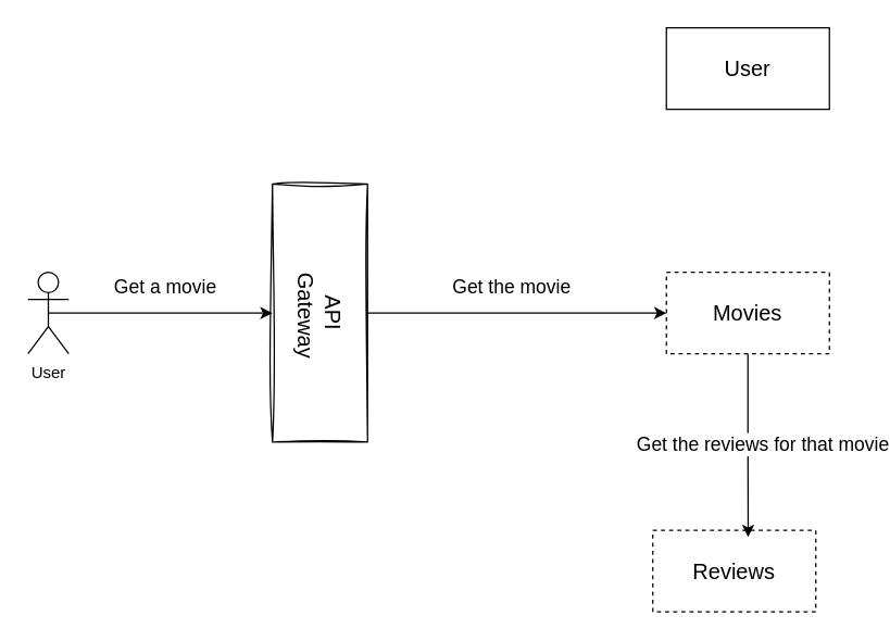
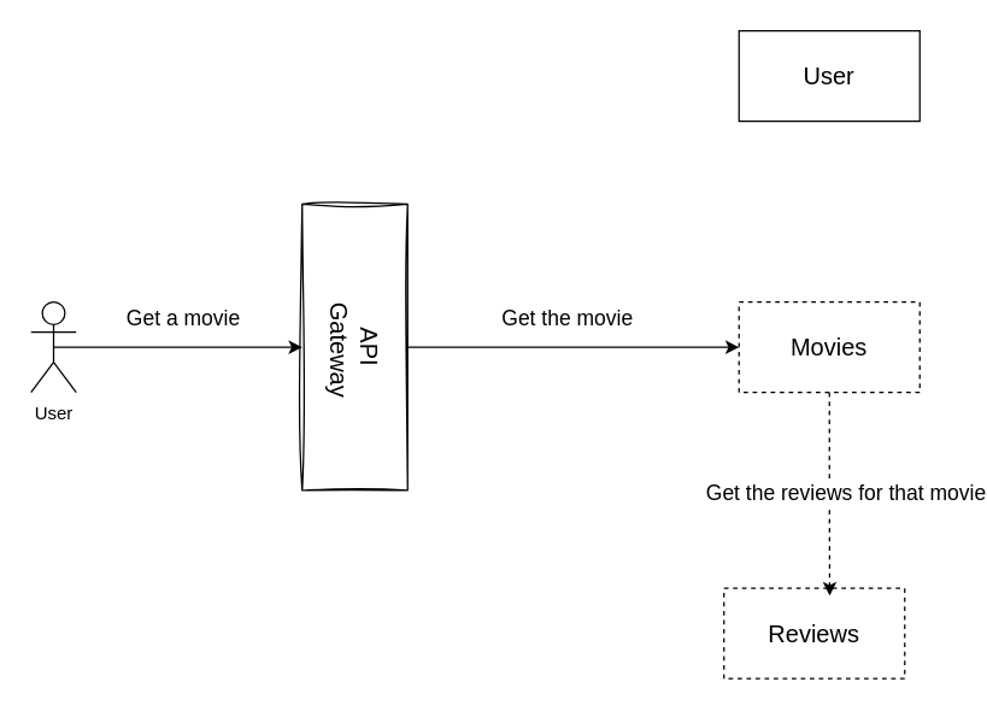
- <mxCell id="11" style="edgeStyle=orthogonalEdgeStyle;rounded=0;orthogonalLoop=1;jettySize=auto;html=1;exitX=0.5;exitY=1;exitDx=0;exitDy=0;entryX=0.585;entryY=0.083;entryDx=0;entryDy=0;entryPerimeter=0;" parent="1" source="4" target="3" edge="1"><mxGeometry relative="1" as="geometry" /></mxCell>
+ <mxCell id="11" style="edgeStyle=orthogonalEdgeStyle;rounded=0;orthogonalLoop=1;jettySize=auto;html=1;exitX=0.5;exitY=1;exitDx=0;exitDy=0;entryX=0.585;entryY=0.083;entryDx=0;entryDy=0;entryPerimeter=0;dashed=1;" parent="1" source="4" target="3" edge="1"><mxGeometry relative="1" as="geometry" /></mxCell>
